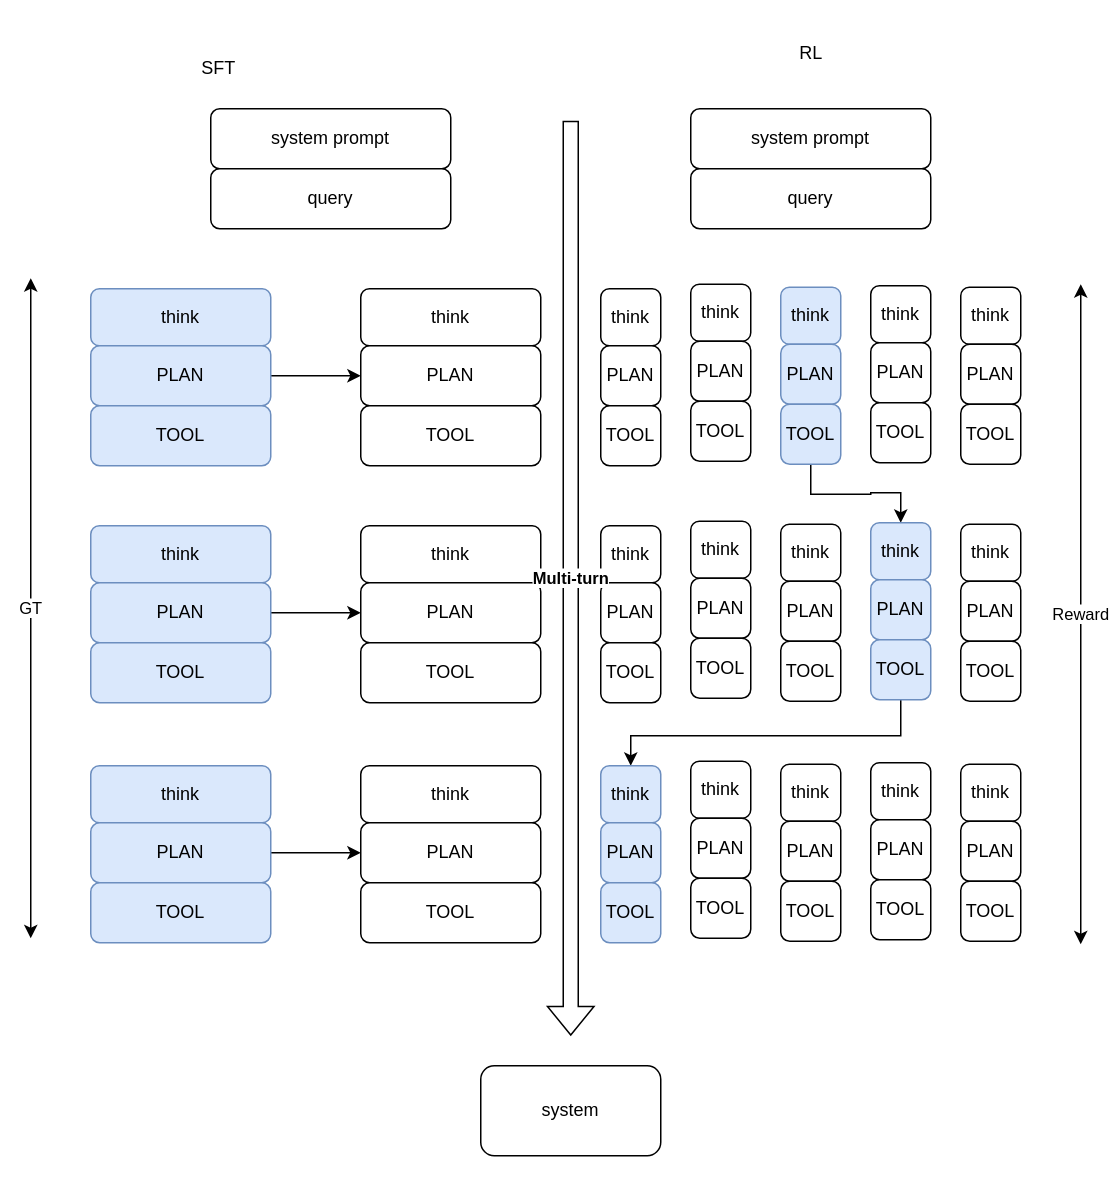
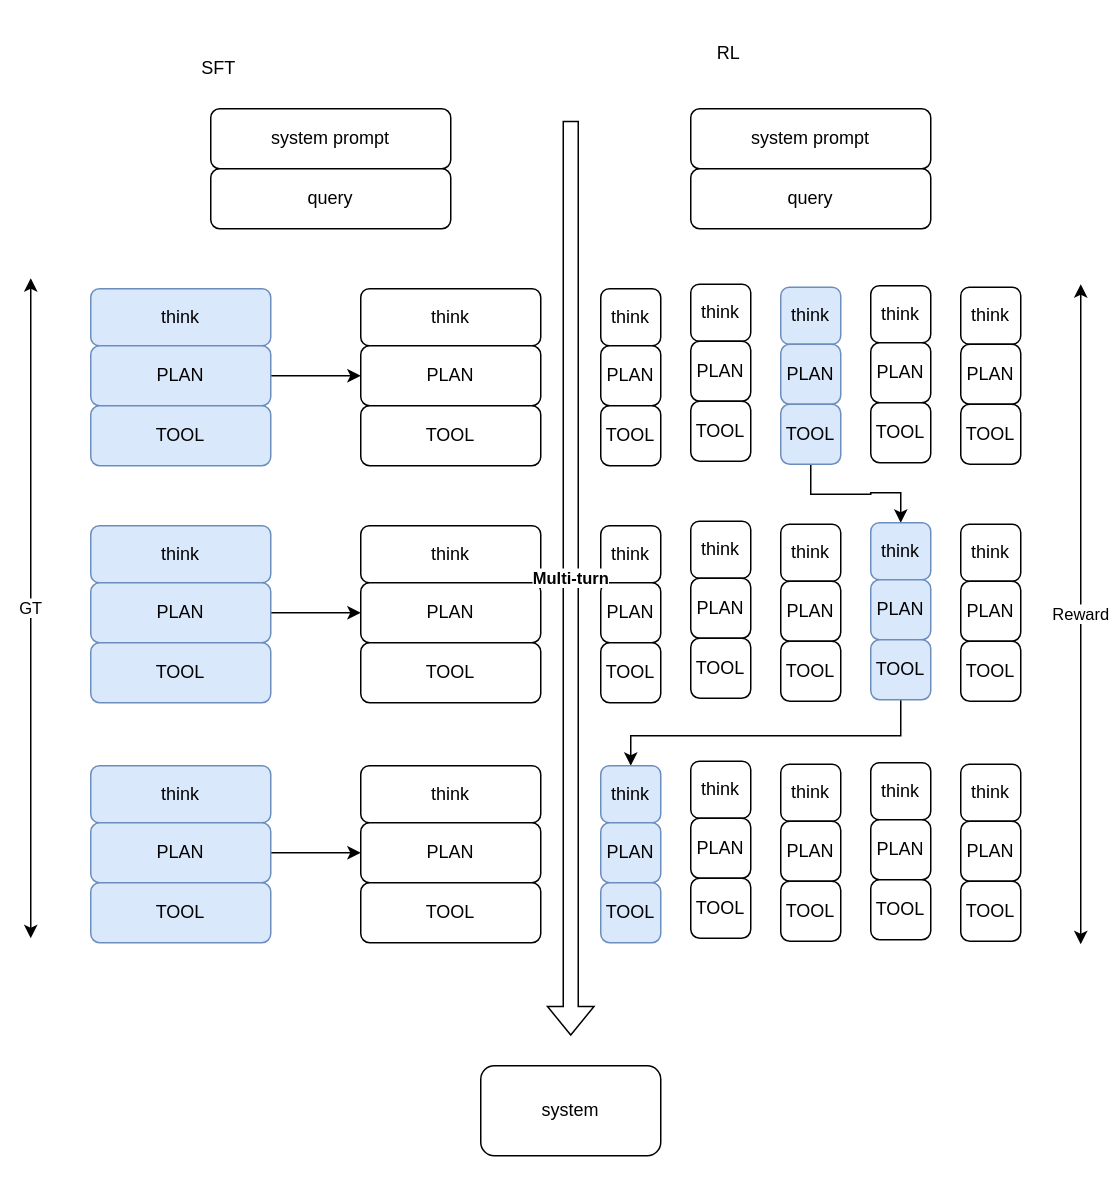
- <mxCell id="9" value="RL" style="text;html=1;align=center;verticalAlign=middle;resizable=0;points=[];autosize=1;strokeColor=none;fillColor=none;" vertex="1" parent="1"><mxGeometry x="520" y="20" width="40" height="30" as="geometry" /></mxCell>
+ <mxCell id="9" value="RL" style="text;html=1;align=center;verticalAlign=middle;resizable=0;points=[];autosize=1;strokeColor=none;fillColor=none;" vertex="1" parent="1"><mxGeometry x="465" y="20" width="40" height="30" as="geometry" /></mxCell>
